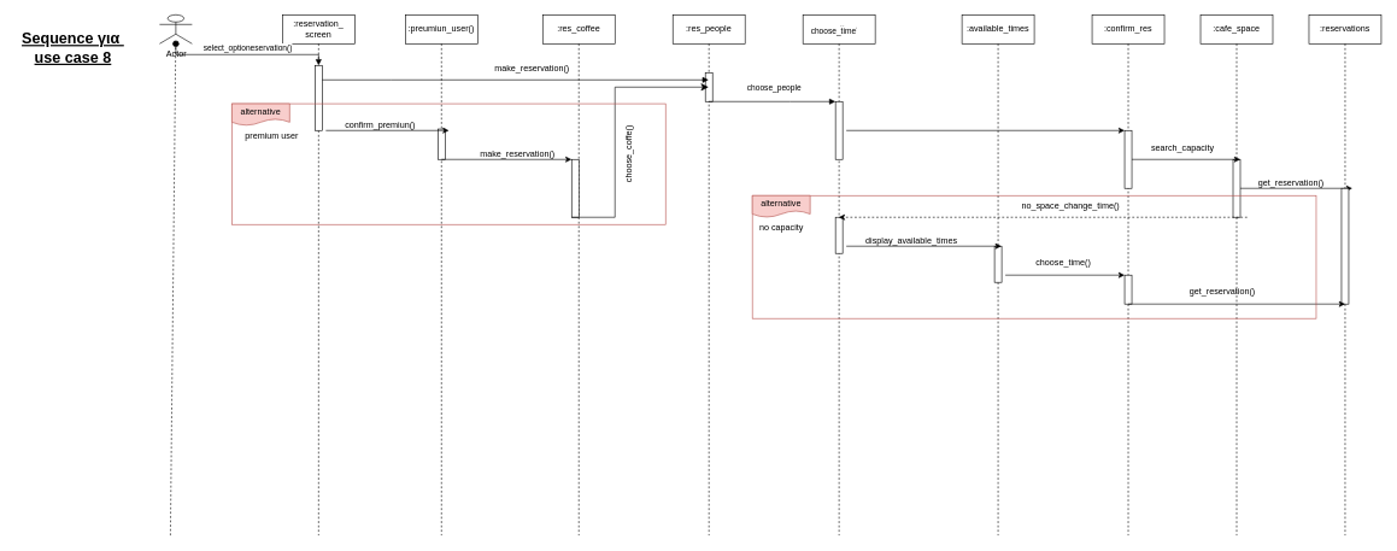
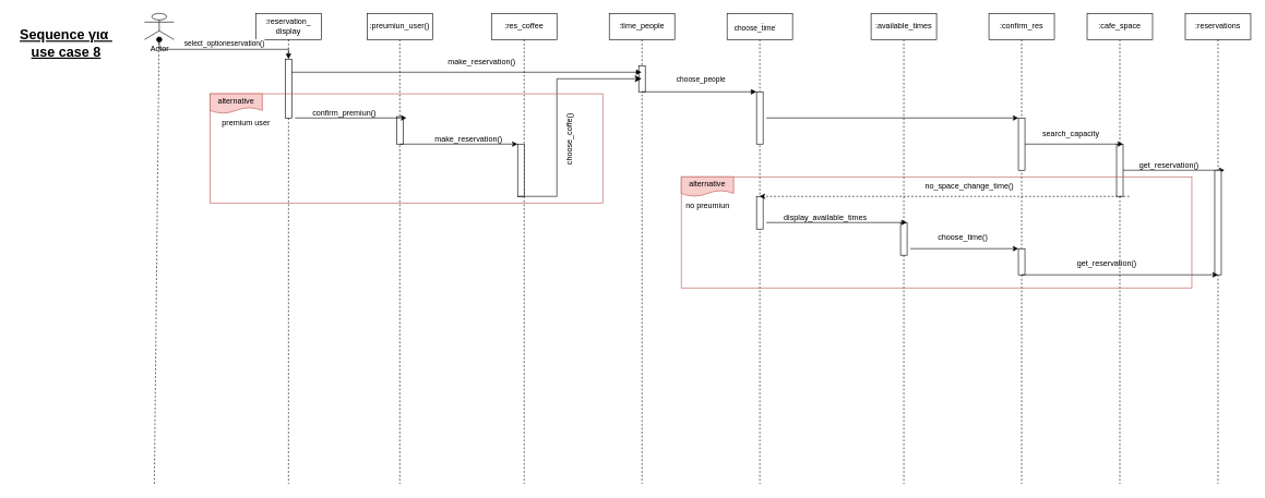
- <mxCell id="2" value=":reservation_&lt;div&gt;screen&lt;/div&gt;" style="shape=umlLifeline;perimeter=lifelinePerimeter;whiteSpace=wrap;html=1;container=0;dropTarget=0;collapsible=0;recursiveResize=0;outlineConnect=0;portConstraint=eastwest;newEdgeStyle={&quot;edgeStyle&quot;:&quot;elbowEdgeStyle&quot;,&quot;elbow&quot;:&quot;vertical&quot;,&quot;curved&quot;:0,&quot;rounded&quot;:0};" vertex="1" parent="1"><mxGeometry x="390" y="20" width="100" height="720" as="geometry" /></mxCell>
+ <mxCell id="2" value=":reservation_&lt;div&gt;display&lt;/div&gt;" style="shape=umlLifeline;perimeter=lifelinePerimeter;whiteSpace=wrap;html=1;container=0;dropTarget=0;collapsible=0;recursiveResize=0;outlineConnect=0;portConstraint=eastwest;newEdgeStyle={&quot;edgeStyle&quot;:&quot;elbowEdgeStyle&quot;,&quot;elbow&quot;:&quot;vertical&quot;,&quot;curved&quot;:0,&quot;rounded&quot;:0};" vertex="1" parent="1"><mxGeometry x="390" y="20" width="100" height="720" as="geometry" /></mxCell>
- <mxCell id="9" value=":res_people" style="shape=umlLifeline;perimeter=lifelinePerimeter;whiteSpace=wrap;html=1;container=0;dropTarget=0;collapsible=0;recursiveResize=0;outlineConnect=0;portConstraint=eastwest;newEdgeStyle={&quot;edgeStyle&quot;:&quot;elbowEdgeStyle&quot;,&quot;elbow&quot;:&quot;vertical&quot;,&quot;curved&quot;:0,&quot;rounded&quot;:0};" vertex="1" parent="1"><mxGeometry x="930" y="20" width="100" height="720" as="geometry" /></mxCell>
+ <mxCell id="9" value=":time_people" style="shape=umlLifeline;perimeter=lifelinePerimeter;whiteSpace=wrap;html=1;container=0;dropTarget=0;collapsible=0;recursiveResize=0;outlineConnect=0;portConstraint=eastwest;newEdgeStyle={&quot;edgeStyle&quot;:&quot;elbowEdgeStyle&quot;,&quot;elbow&quot;:&quot;vertical&quot;,&quot;curved&quot;:0,&quot;rounded&quot;:0};" vertex="1" parent="1"><mxGeometry x="930" y="20" width="100" height="720" as="geometry" /></mxCell>
- <mxCell id="41" value="no capacity" style="text;html=1;align=center;verticalAlign=middle;resizable=0;points=[];autosize=1;strokeColor=none;fillColor=none;" vertex="1" parent="1"><mxGeometry x="1040" y="300" width="80" height="30" as="geometry" /></mxCell>
+ <mxCell id="41" value="no preumiun" style="text;html=1;align=center;verticalAlign=middle;resizable=0;points=[];autosize=1;strokeColor=none;fillColor=none;" vertex="1" parent="1"><mxGeometry x="1040" y="300" width="80" height="30" as="geometry" /></mxCell>
